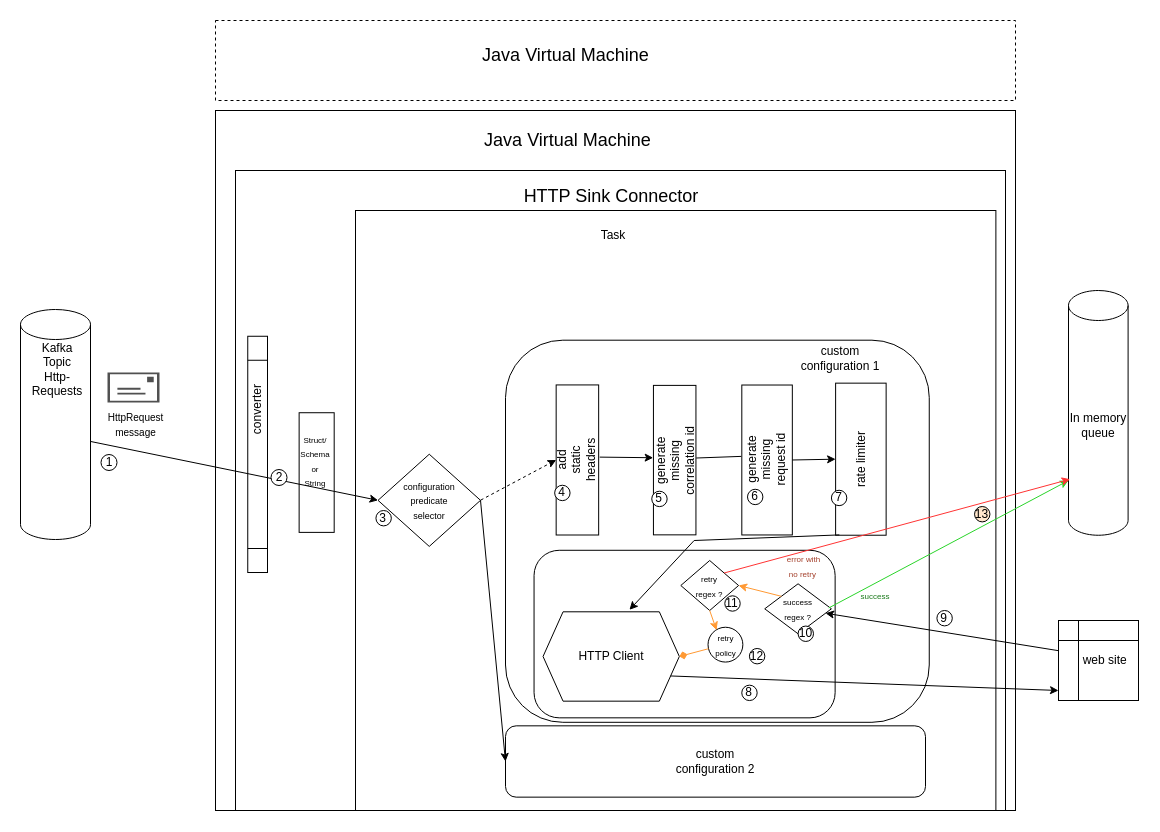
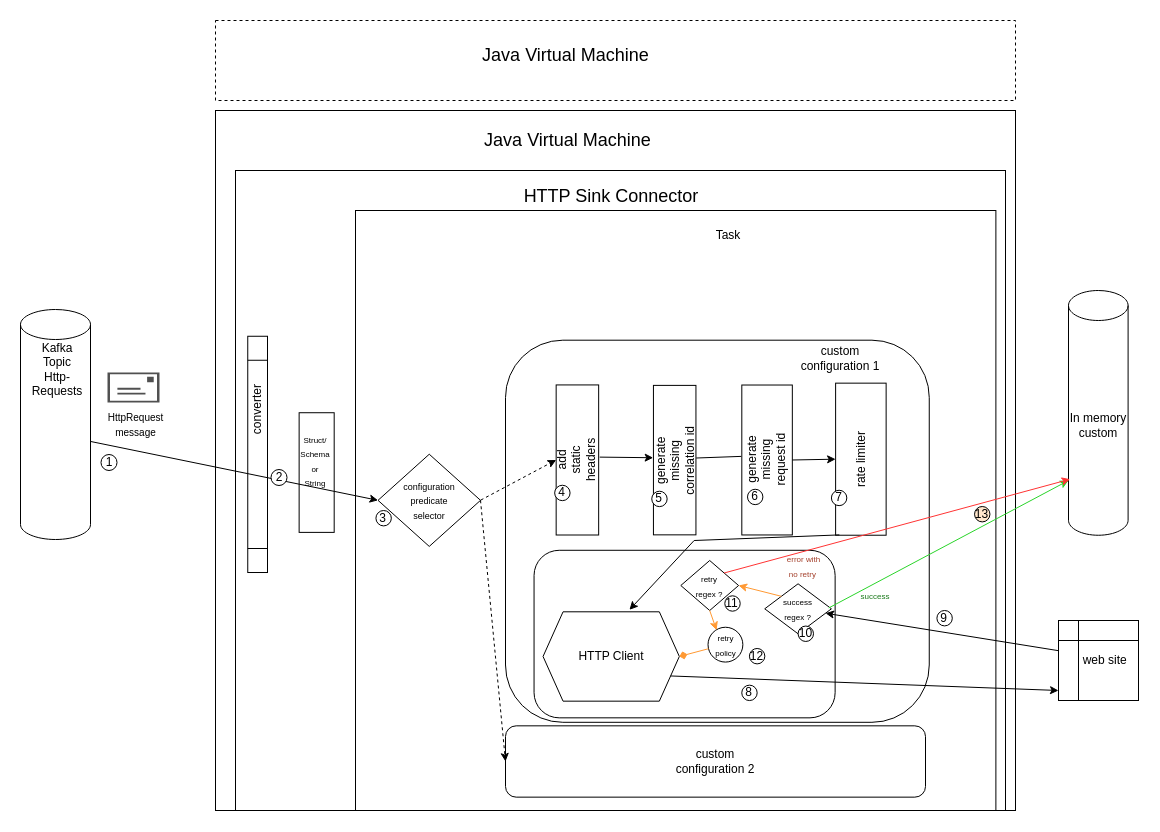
- <mxCell id="41" value="Task" style="text;html=1;strokeColor=none;fillColor=none;align=center;verticalAlign=middle;whiteSpace=wrap;rounded=0;" vertex="1" parent="3"><mxGeometry x="348.915" y="50" width="57.75" height="30" as="geometry" /></mxCell>
+ <mxCell id="41" value="Task" style="text;html=1;strokeColor=none;fillColor=none;align=center;verticalAlign=middle;whiteSpace=wrap;rounded=0;" vertex="1" parent="3"><mxGeometry x="463.915" y="50" width="57.75" height="30" as="geometry" /></mxCell>
- <mxCell id="52" value="In memory&lt;br&gt;queue" style="shape=cylinder3;whiteSpace=wrap;html=1;boundedLbl=1;backgroundOutline=1;size=15;" parent="1" vertex="1"><mxGeometry x="1068.001" y="289.995" width="59.597" height="244.755" as="geometry" /></mxCell>
+ <mxCell id="52" value="In memory&lt;br&gt;custom" style="shape=cylinder3;whiteSpace=wrap;html=1;boundedLbl=1;backgroundOutline=1;size=15;" parent="1" vertex="1"><mxGeometry x="1068.001" y="289.995" width="59.597" height="244.755" as="geometry" /></mxCell>
- <mxCell id="10" value="" style="endArrow=classic;html=1;rounded=0;exitX=1;exitY=0.5;exitDx=0;exitDy=0;entryX=0;entryY=0.5;entryDx=0;entryDy=0;dashed=0;" parent="3" source="7" target="9" edge="1"><mxGeometry width="50" height="50" relative="1" as="geometry"><mxPoint x="238.466" y="325.698" as="sourcePoint" /><mxPoint x="299.796" y="336.396" as="targetPoint" /></mxGeometry></mxCell>
+ <mxCell id="10" value="" style="endArrow=classic;html=1;rounded=0;exitX=1;exitY=0.5;exitDx=0;exitDy=0;entryX=0;entryY=0.5;entryDx=0;entryDy=0;dashed=1;" parent="3" source="7" target="9" edge="1"><mxGeometry width="50" height="50" relative="1" as="geometry"><mxPoint x="238.466" y="325.698" as="sourcePoint" /><mxPoint x="299.796" y="336.396" as="targetPoint" /></mxGeometry></mxCell>
